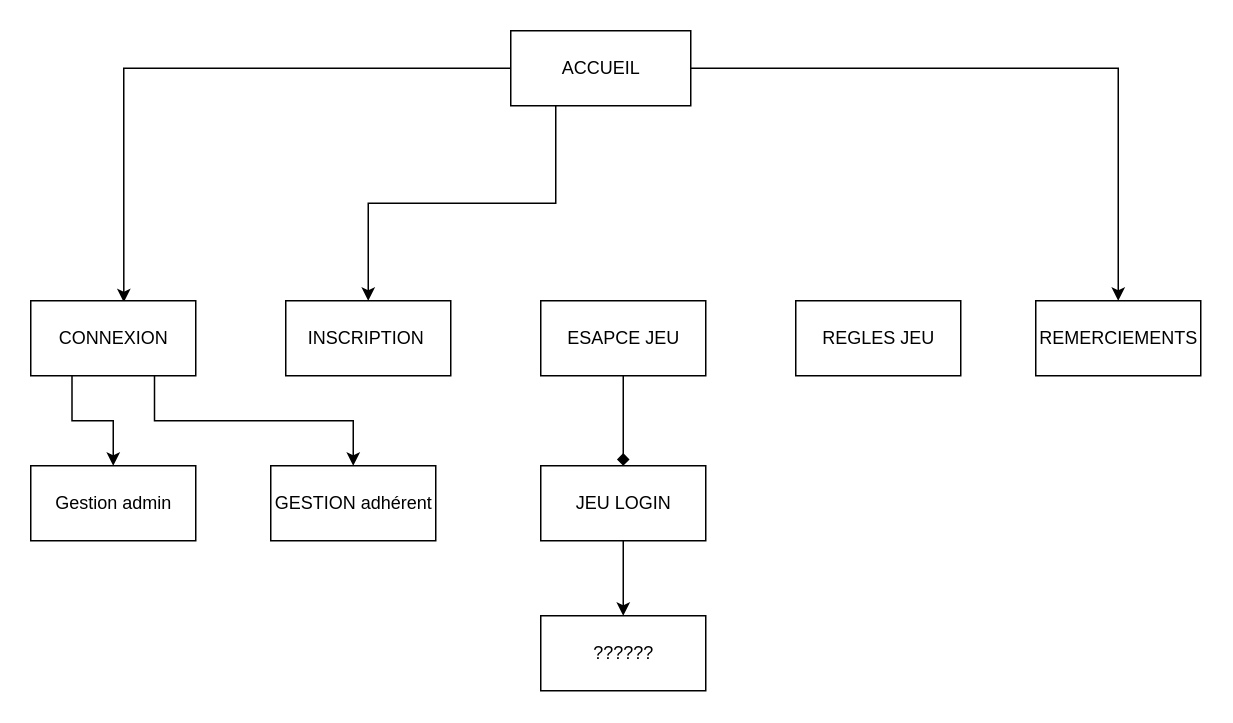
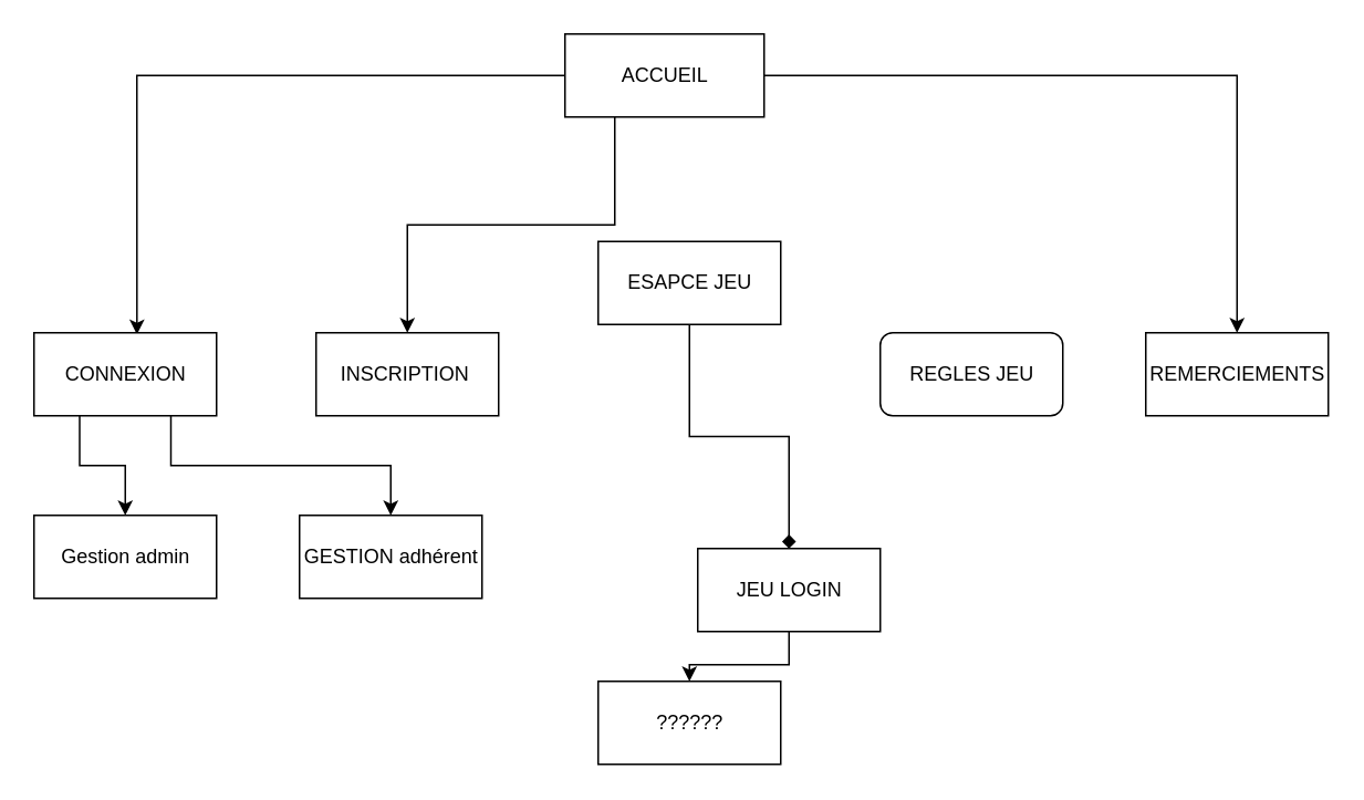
- <mxCell id="11" value="ESAPCE JEU" style="html=1;" vertex="1" parent="1"><mxGeometry x="360" y="200" width="110" height="50" as="geometry" /></mxCell>
+ <mxCell id="11" value="ESAPCE JEU" style="html=1;" vertex="1" parent="1"><mxGeometry x="360" y="145" width="110" height="50" as="geometry" /></mxCell>
- <mxCell id="12" value="REGLES JEU" style="html=1;" vertex="1" parent="1"><mxGeometry x="530" y="200" width="110" height="50" as="geometry" /></mxCell>
+ <mxCell id="12" value="REGLES JEU" style="html=1;rounded=1;" vertex="1" parent="1"><mxGeometry x="530" y="200" width="110" height="50" as="geometry" /></mxCell>
- <mxCell id="15" value="JEU LOGIN" style="html=1;" vertex="1" parent="1"><mxGeometry x="360" y="310" width="110" height="50" as="geometry" /></mxCell>
+ <mxCell id="15" value="JEU LOGIN" style="html=1;" vertex="1" parent="1"><mxGeometry x="420" y="330" width="110" height="50" as="geometry" /></mxCell>
